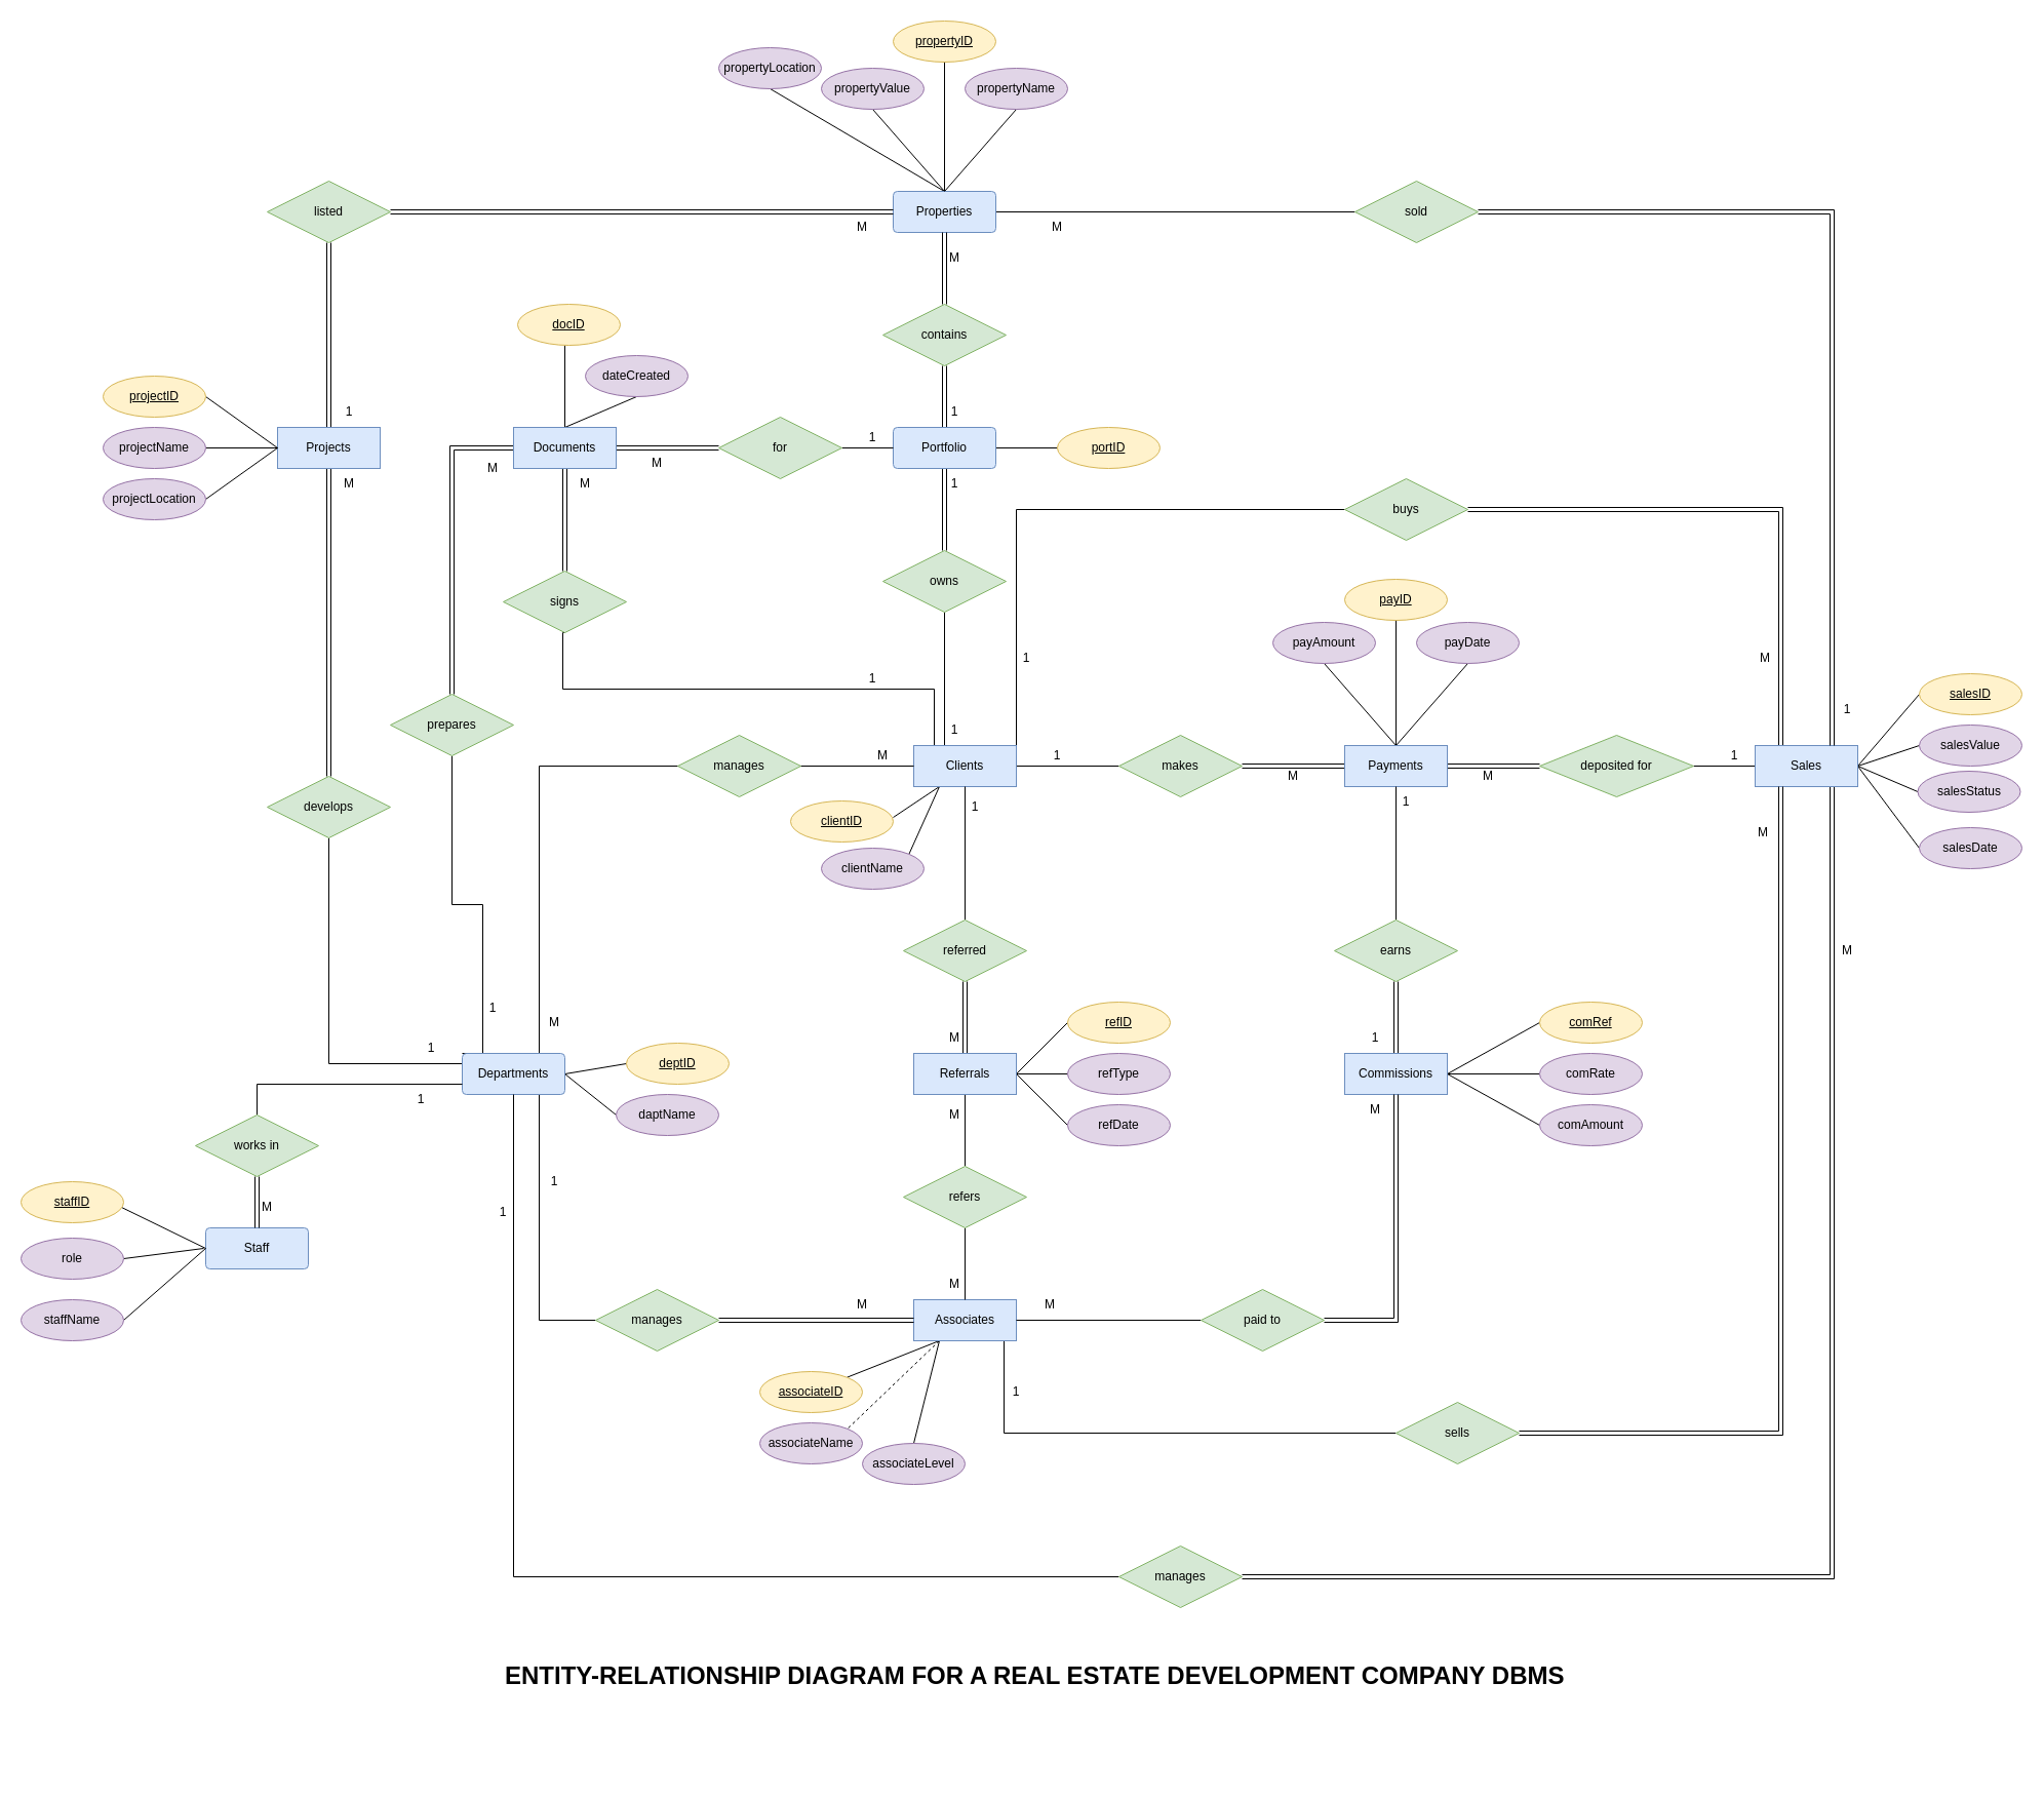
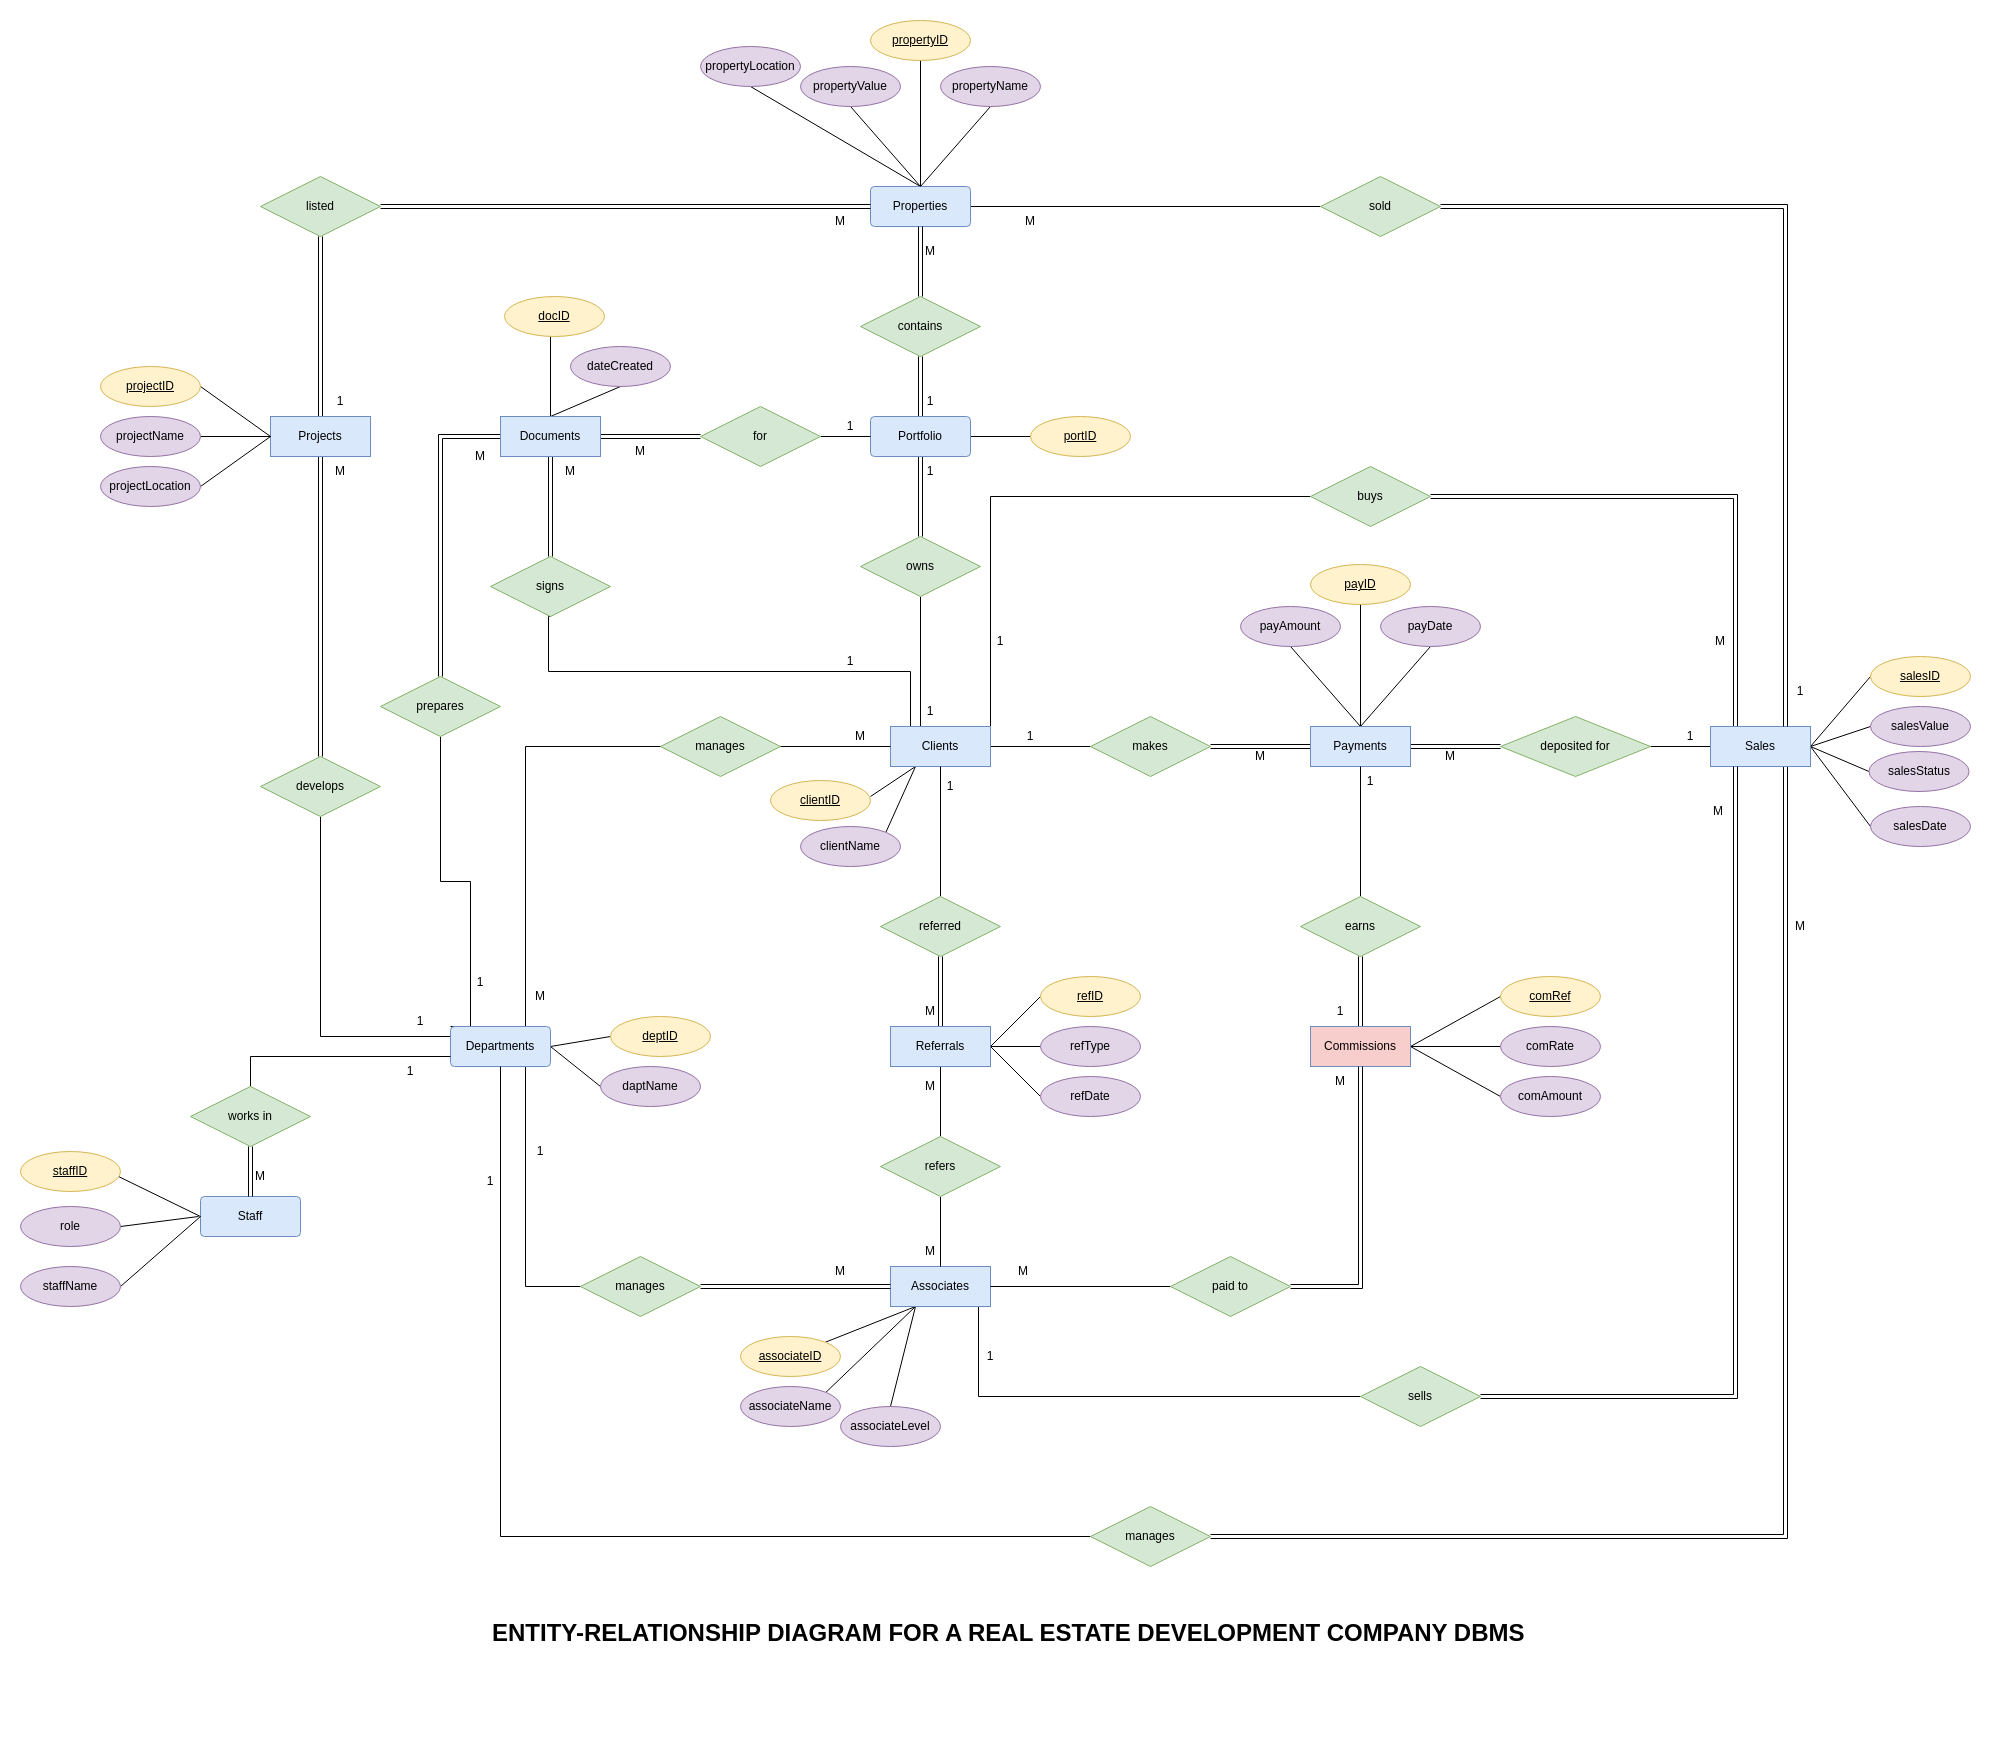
- <mxCell id="28" value="Commissions" style="whiteSpace=wrap;html=1;align=center;fillColor=#dae8fc;strokeColor=#6c8ebf;" vertex="1" parent="1"><mxGeometry x="1310" y="1026" width="100" height="40" as="geometry" /></mxCell>
+ <mxCell id="28" value="Commissions" style="whiteSpace=wrap;html=1;align=center;fillColor=#f8cecc;strokeColor=#6c8ebf;" vertex="1" parent="1"><mxGeometry x="1310" y="1026" width="100" height="40" as="geometry" /></mxCell>
- <mxCell id="39" style="edgeStyle=none;rounded=0;orthogonalLoop=1;jettySize=auto;html=1;exitX=0.25;exitY=1;exitDx=0;exitDy=0;entryX=1;entryY=0;entryDx=0;entryDy=0;endArrow=none;endFill=0;dashed=1;" edge="1" parent="1" source="41" target="105"><mxGeometry relative="1" as="geometry" /></mxCell>
+ <mxCell id="39" style="edgeStyle=none;rounded=0;orthogonalLoop=1;jettySize=auto;html=1;exitX=0.25;exitY=1;exitDx=0;exitDy=0;entryX=1;entryY=0;entryDx=0;entryDy=0;endArrow=none;endFill=0;" edge="1" parent="1" source="41" target="105"><mxGeometry relative="1" as="geometry" /></mxCell>
